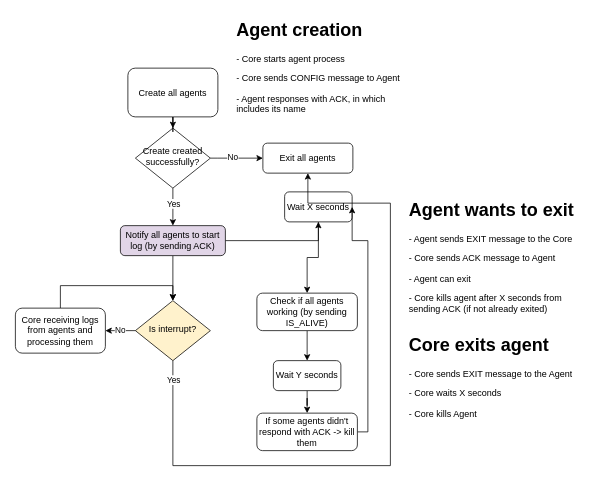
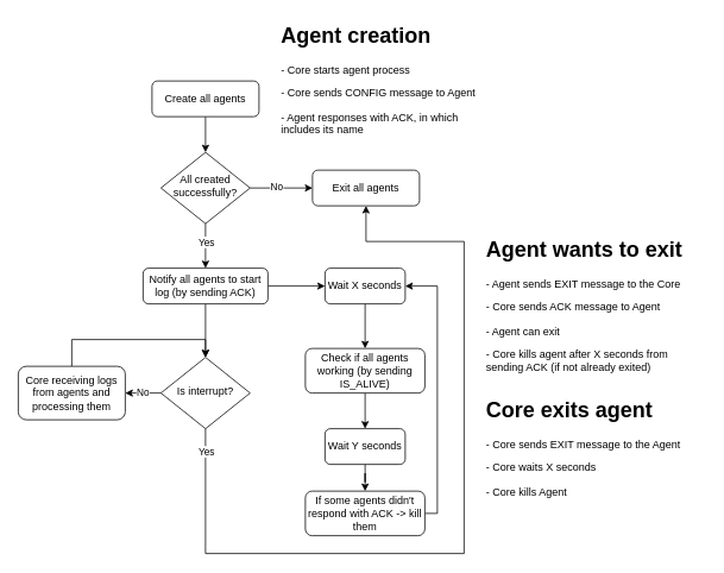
- <mxCell id="14" value="Create all agents" style="rounded=1;whiteSpace=wrap;html=1;fontSize=12;glass=0;strokeWidth=1;shadow=0;" vertex="1" parent="1"><mxGeometry x="170" y="90" width="120" height="65" as="geometry" /></mxCell>
+ <mxCell id="14" value="Create all agents" style="rounded=1;whiteSpace=wrap;html=1;fontSize=12;glass=0;strokeWidth=1;shadow=0;" vertex="1" parent="1"><mxGeometry x="170" y="90" width="120" height="40" as="geometry" /></mxCell>
- <mxCell id="6" value="Create created successfully?" style="rhombus;whiteSpace=wrap;html=1;shadow=0;fontFamily=Helvetica;fontSize=12;align=center;strokeWidth=1;spacing=6;spacingTop=-4;" parent="1" vertex="1"><mxGeometry x="180" y="170" width="100" height="80" as="geometry" /></mxCell>
+ <mxCell id="6" value="All created successfully?" style="rhombus;whiteSpace=wrap;html=1;shadow=0;fontFamily=Helvetica;fontSize=12;align=center;strokeWidth=1;spacing=6;spacingTop=-4;" parent="1" vertex="1"><mxGeometry x="180" y="170" width="100" height="80" as="geometry" /></mxCell>
- <mxCell id="16" value="Wait X seconds" style="rounded=1;whiteSpace=wrap;html=1;fontSize=12;glass=0;strokeWidth=1;shadow=0;" vertex="1" parent="1"><mxGeometry x="379" y="255" width="90" height="40" as="geometry" /></mxCell>
+ <mxCell id="16" value="Wait X seconds" style="rounded=1;whiteSpace=wrap;html=1;fontSize=12;glass=0;strokeWidth=1;shadow=0;" vertex="1" parent="1"><mxGeometry x="364" y="300" width="90" height="40" as="geometry" /></mxCell>
- <mxCell id="12" value="Notify all agents to start log (by sending ACK)" style="rounded=1;whiteSpace=wrap;html=1;fontSize=12;glass=0;strokeWidth=1;shadow=0;fillColor=#e1d5e7;" parent="1" vertex="1"><mxGeometry x="160" y="300" width="140" height="40" as="geometry" /></mxCell>
+ <mxCell id="12" value="Notify all agents to start log (by sending ACK)" style="rounded=1;whiteSpace=wrap;html=1;fontSize=12;glass=0;strokeWidth=1;shadow=0;" parent="1" vertex="1"><mxGeometry x="160" y="300" width="140" height="40" as="geometry" /></mxCell>
- <mxCell id="26" value="Is interrupt?" style="rhombus;whiteSpace=wrap;html=1;shadow=0;fontFamily=Helvetica;fontSize=12;align=center;strokeWidth=1;spacing=6;spacingTop=-4;fillColor=#fff2cc;" vertex="1" parent="1"><mxGeometry x="180" y="400" width="100" height="80" as="geometry" /></mxCell>
+ <mxCell id="26" value="Is interrupt?" style="rhombus;whiteSpace=wrap;html=1;shadow=0;fontFamily=Helvetica;fontSize=12;align=center;strokeWidth=1;spacing=6;spacingTop=-4;" vertex="1" parent="1"><mxGeometry x="180" y="400" width="100" height="80" as="geometry" /></mxCell>
